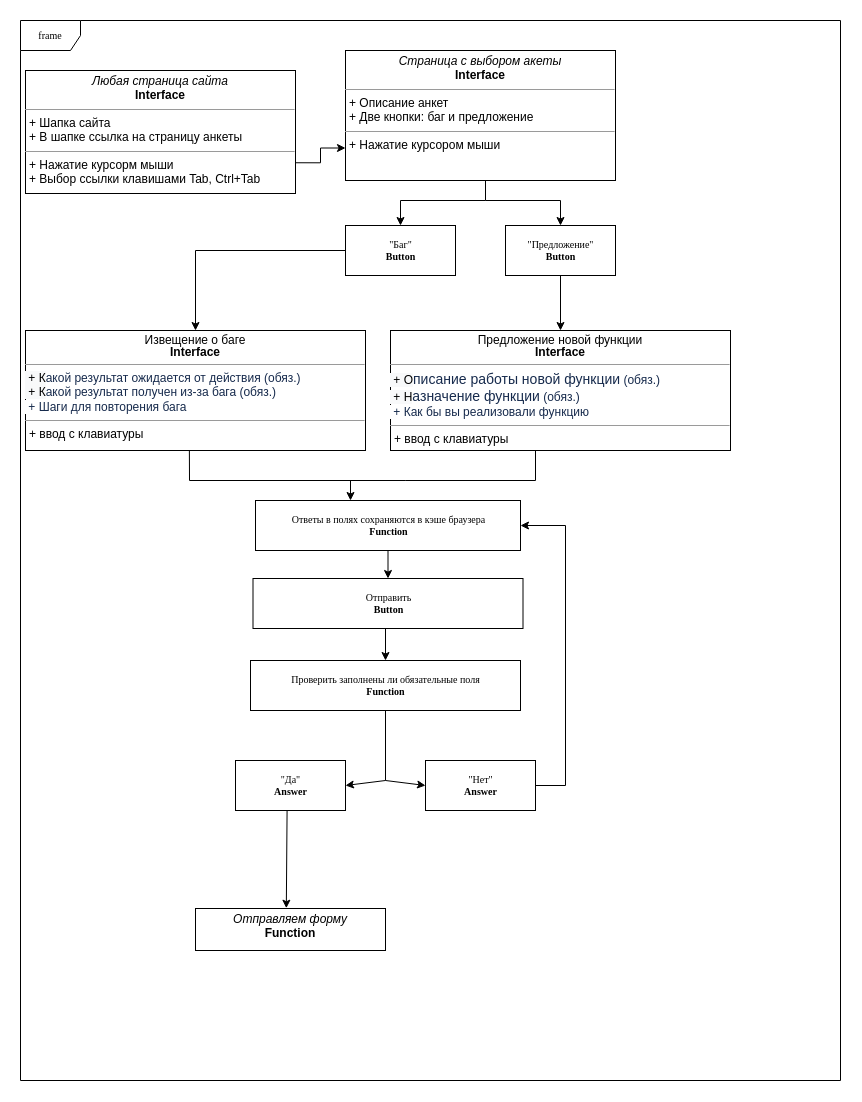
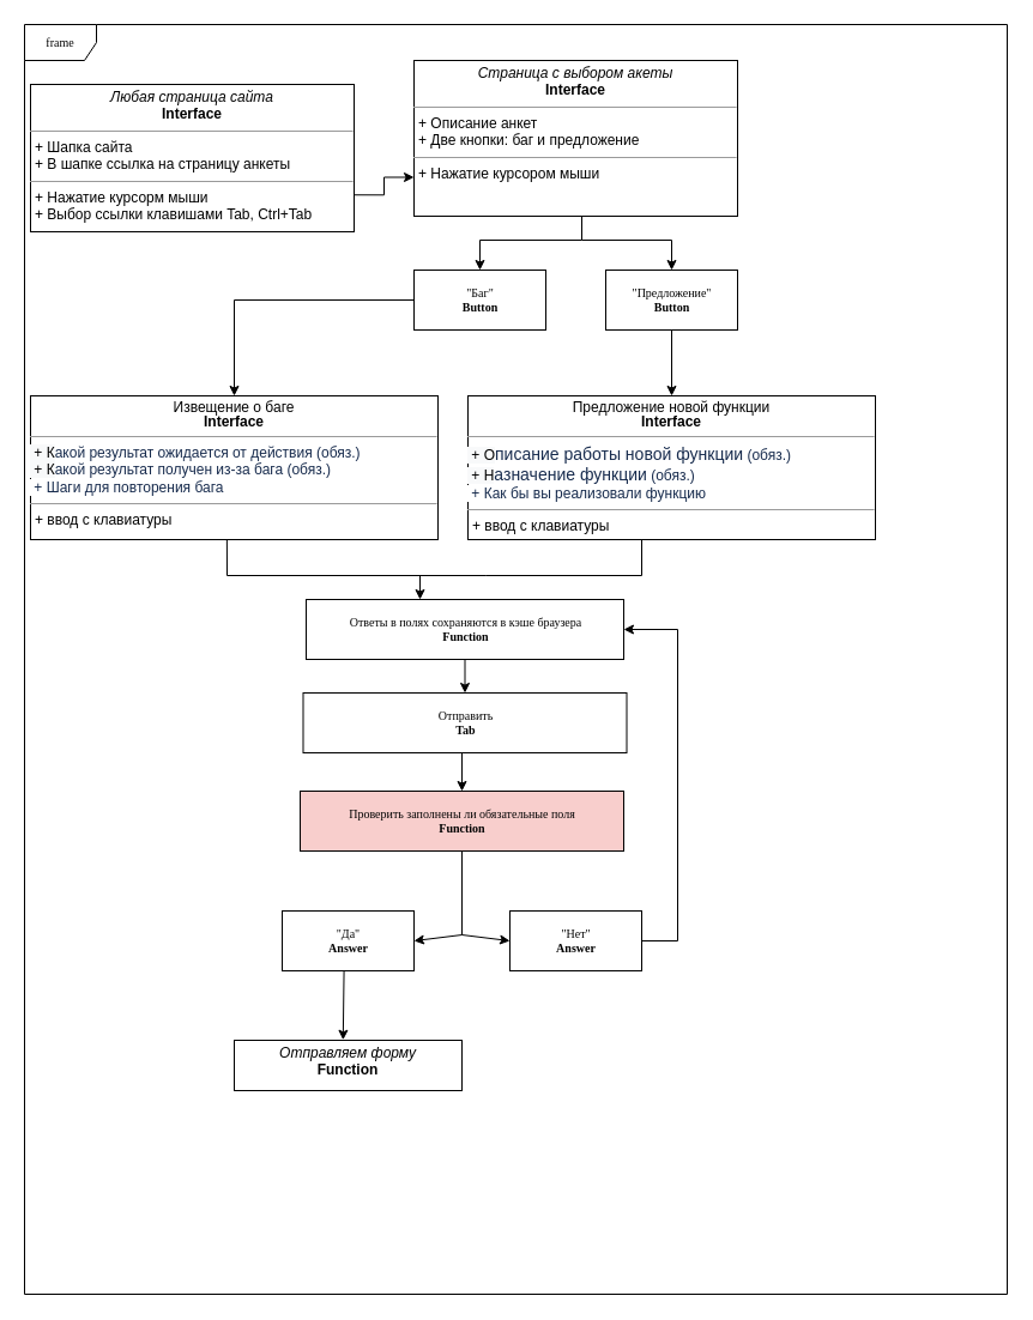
- <mxCell id="3" value="Отправить&lt;br&gt;&lt;b&gt;Button&lt;/b&gt;" style="html=1;rounded=0;shadow=0;comic=0;labelBackgroundColor=none;strokeWidth=1;fontFamily=Verdana;fontSize=10;align=center;" parent="1" vertex="1"><mxGeometry x="252.5" y="578" width="270" height="50" as="geometry" /></mxCell>
+ <mxCell id="3" value="Отправить&lt;br&gt;&lt;b&gt;Tab&lt;/b&gt;" style="html=1;rounded=0;shadow=0;comic=0;labelBackgroundColor=none;strokeWidth=1;fontFamily=Verdana;fontSize=10;align=center;" parent="1" vertex="1"><mxGeometry x="252.5" y="578" width="270" height="50" as="geometry" /></mxCell>
- <mxCell id="16" value="Проверить заполнены ли обязательные поля&lt;br&gt;&lt;b&gt;Function&lt;/b&gt;" style="html=1;rounded=0;shadow=0;comic=0;labelBackgroundColor=none;strokeWidth=1;fontFamily=Verdana;fontSize=10;align=center;" vertex="1" parent="1"><mxGeometry x="250" y="660" width="270" height="50" as="geometry" /></mxCell>
+ <mxCell id="16" value="Проверить заполнены ли обязательные поля&lt;br&gt;&lt;b&gt;Function&lt;/b&gt;" style="html=1;rounded=0;shadow=0;comic=0;labelBackgroundColor=none;strokeWidth=1;fontFamily=Verdana;fontSize=10;align=center;fillColor=#f8cecc;" vertex="1" parent="1"><mxGeometry x="250" y="660" width="270" height="50" as="geometry" /></mxCell>
- <mxCell id="4" value="&lt;p style=&quot;margin: 0px ; margin-top: 4px ; text-align: center&quot;&gt;&lt;i&gt;Отправляем форму&lt;/i&gt;&lt;br&gt;&lt;b&gt;Function&lt;/b&gt;&lt;/p&gt;&lt;p style=&quot;margin: 0px ; margin-left: 4px&quot;&gt;&lt;br&gt;&lt;/p&gt;" style="verticalAlign=top;align=left;overflow=fill;fontSize=12;fontFamily=Helvetica;html=1;rounded=0;shadow=0;comic=0;labelBackgroundColor=none;strokeWidth=1" parent="1" vertex="1"><mxGeometry x="195" y="908" width="190" height="42" as="geometry" /></mxCell>
+ <mxCell id="4" value="&lt;p style=&quot;margin: 0px ; margin-top: 4px ; text-align: center&quot;&gt;&lt;i&gt;Отправляем форму&lt;/i&gt;&lt;br&gt;&lt;b&gt;Function&lt;/b&gt;&lt;/p&gt;&lt;p style=&quot;margin: 0px ; margin-left: 4px&quot;&gt;&lt;br&gt;&lt;/p&gt;" style="verticalAlign=top;align=left;overflow=fill;fontSize=12;fontFamily=Helvetica;html=1;rounded=0;shadow=0;comic=0;labelBackgroundColor=none;strokeWidth=1" parent="1" vertex="1"><mxGeometry x="195" y="868" width="190" height="42" as="geometry" /></mxCell>
